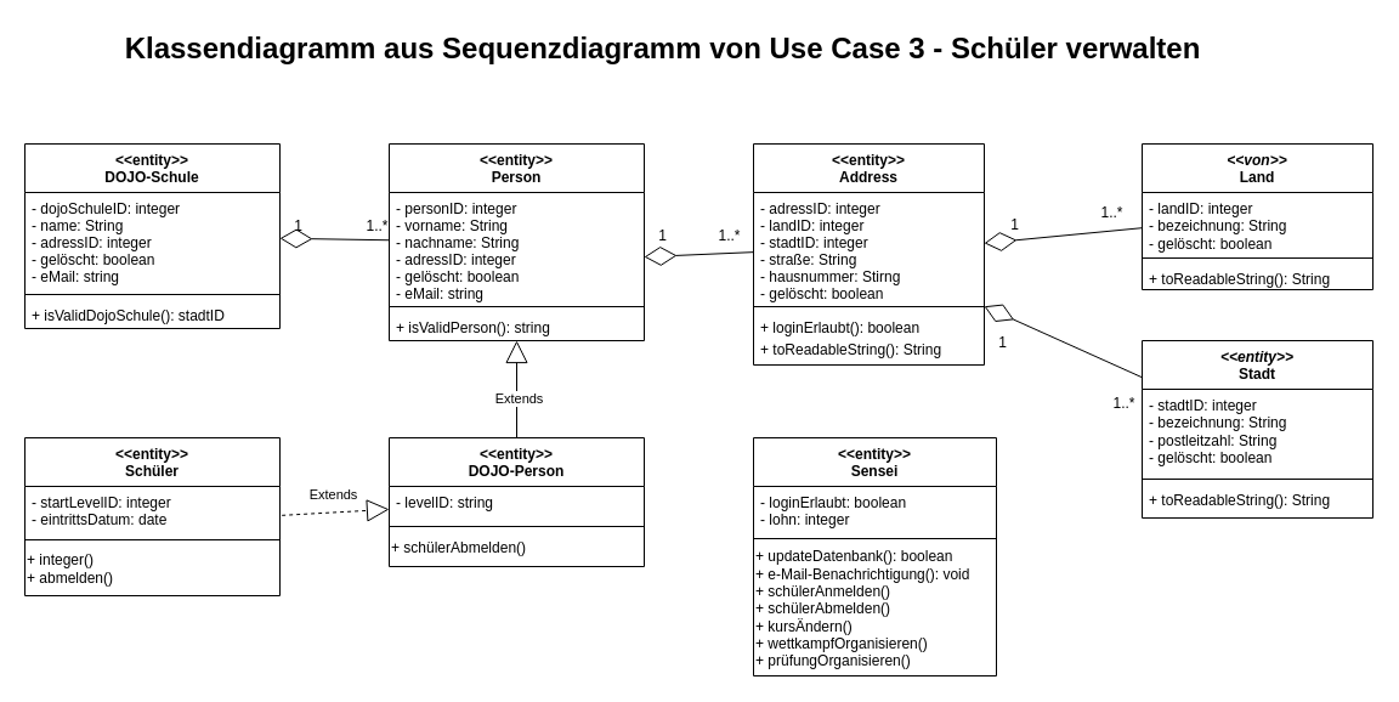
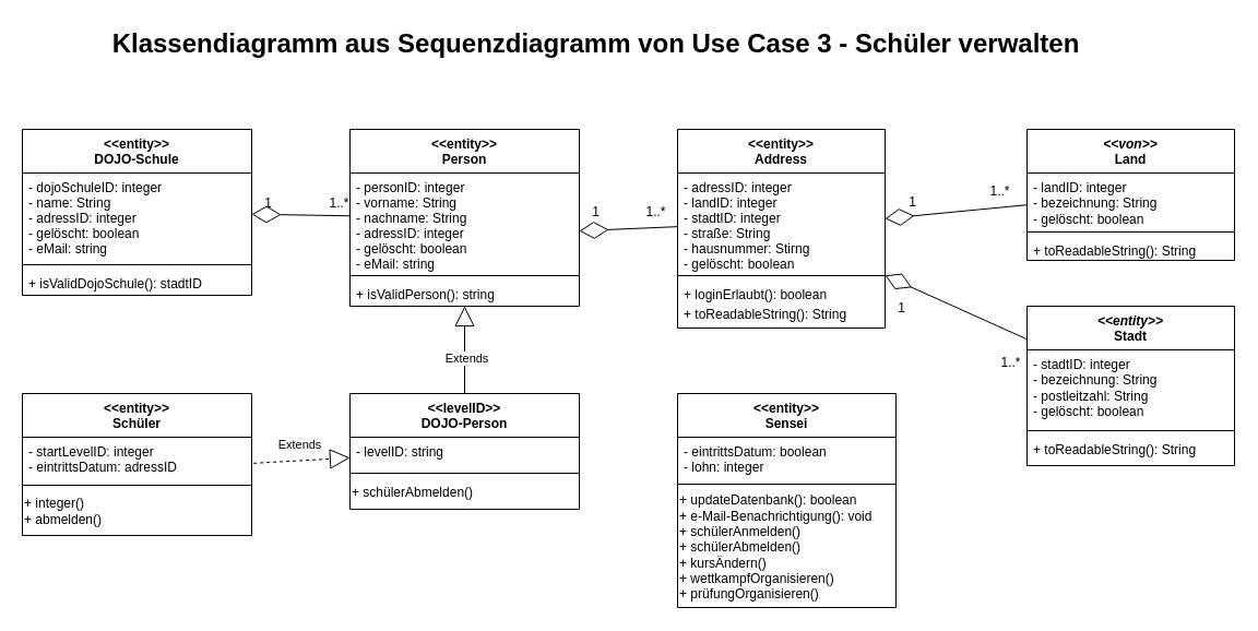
- <mxCell id="2" value="&lt;span style=&quot;text-wrap: nowrap;&quot;&gt;&amp;lt;&amp;lt;entity&amp;gt;&amp;gt;&lt;/span&gt;&lt;br&gt;DOJO-Person" style="swimlane;fontStyle=1;align=center;verticalAlign=top;childLayout=stackLayout;horizontal=1;startSize=40;horizontalStack=0;resizeParent=1;resizeParentMax=0;resizeLast=0;collapsible=1;marginBottom=0;whiteSpace=wrap;html=1;" parent="1" vertex="1"><mxGeometry x="320" y="360" width="210" height="106" as="geometry" /></mxCell>
+ <mxCell id="2" value="&lt;span style=&quot;text-wrap: nowrap;&quot;&gt;&amp;lt;&amp;lt;levelID&amp;gt;&amp;gt;&lt;/span&gt;&lt;br&gt;DOJO-Person" style="swimlane;fontStyle=1;align=center;verticalAlign=top;childLayout=stackLayout;horizontal=1;startSize=40;horizontalStack=0;resizeParent=1;resizeParentMax=0;resizeLast=0;collapsible=1;marginBottom=0;whiteSpace=wrap;html=1;" parent="1" vertex="1"><mxGeometry x="320" y="360" width="210" height="106" as="geometry" /></mxCell>
- <mxCell id="7" value="- startLevelID: integer&#10;- eintrittsDatum: date" style="text;align=left;verticalAlign=top;spacingLeft=4;spacingRight=4;overflow=hidden;rotatable=0;points=[[0,0.5],[1,0.5]];portConstraint=eastwest;" parent="6" vertex="1"><mxGeometry y="40" width="210" height="40" as="geometry" /></mxCell>
+ <mxCell id="7" value="- startLevelID: integer&#10;- eintrittsDatum: adressID" style="text;align=left;verticalAlign=top;spacingLeft=4;spacingRight=4;overflow=hidden;rotatable=0;points=[[0,0.5],[1,0.5]];portConstraint=eastwest;" parent="6" vertex="1"><mxGeometry y="40" width="210" height="40" as="geometry" /></mxCell>
- <mxCell id="11" value="- loginErlaubt: boolean&#10;- lohn: integer" style="text;align=left;verticalAlign=top;spacingLeft=4;spacingRight=4;overflow=hidden;rotatable=0;points=[[0,0.5],[1,0.5]];portConstraint=eastwest;" parent="10" vertex="1"><mxGeometry y="40" width="200" height="40" as="geometry" /></mxCell>
+ <mxCell id="11" value="- eintrittsDatum: boolean&#10;- lohn: integer" style="text;align=left;verticalAlign=top;spacingLeft=4;spacingRight=4;overflow=hidden;rotatable=0;points=[[0,0.5],[1,0.5]];portConstraint=eastwest;" parent="10" vertex="1"><mxGeometry y="40" width="200" height="40" as="geometry" /></mxCell>
